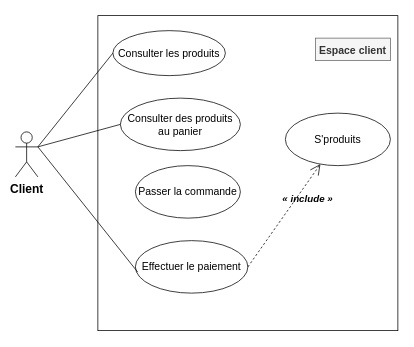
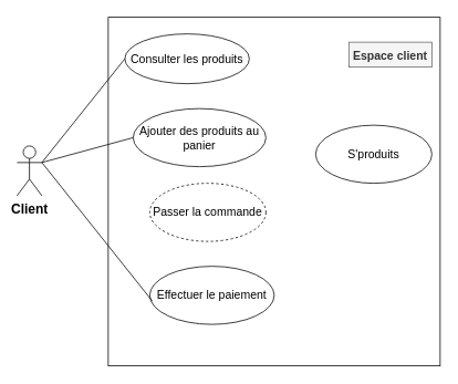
- <mxCell id="13" value="Consulter des produits au panier" style="ellipse;whiteSpace=wrap;html=1;fontSize=14;" vertex="1" parent="1"><mxGeometry x="160" y="130" width="160" height="70" as="geometry" /></mxCell>
+ <mxCell id="13" value="Ajouter des produits au panier" style="ellipse;whiteSpace=wrap;html=1;fontSize=14;" vertex="1" parent="1"><mxGeometry x="160" y="130" width="160" height="70" as="geometry" /></mxCell>
- <mxCell id="5" value="Passer la commande" style="ellipse;whiteSpace=wrap;html=1;fontSize=14;" vertex="1" parent="1"><mxGeometry x="180" y="220" width="140" height="70" as="geometry" /></mxCell>
+ <mxCell id="5" value="Passer la commande" style="ellipse;whiteSpace=wrap;html=1;fontSize=14;dashed=1;" vertex="1" parent="1"><mxGeometry x="180" y="220" width="140" height="70" as="geometry" /></mxCell>
- <mxCell id="12" value="« include »" style="text;align=center;fontStyle=3;verticalAlign=middle;spacingLeft=3;spacingRight=3;strokeColor=none;rotatable=0;points=[[0,0.5],[1,0.5]];portConstraint=eastwest;fontSize=13;" vertex="1" parent="1"><mxGeometry x="370" y="250" width="80" height="26" as="geometry" /></mxCell>
- <mxCell id="11" value="" style="endArrow=open;endFill=1;endSize=12;html=1;fontSize=14;exitX=1;exitY=0.5;exitDx=0;exitDy=0;dashed=1;" edge="1" parent="1" source="6" target="7"><mxGeometry width="160" relative="1" as="geometry"><mxPoint x="210" y="310" as="sourcePoint" /><mxPoint x="370" y="310" as="targetPoint" /></mxGeometry></mxCell>
